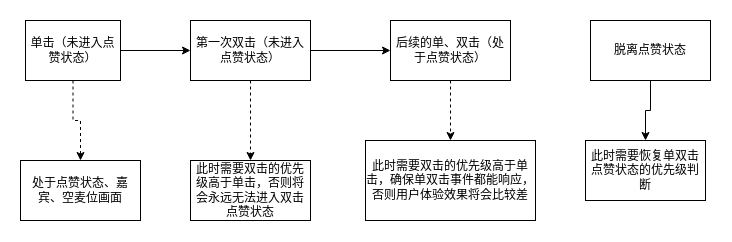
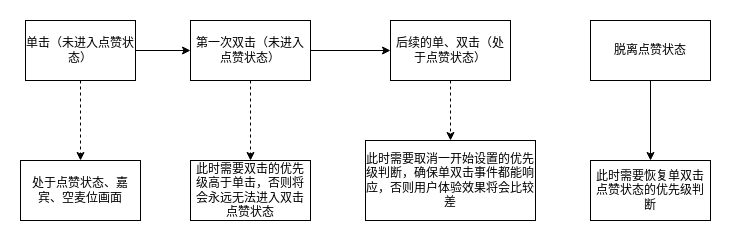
- <mxCell id="13" value="单击（未进入点赞状态）" style="rounded=0;whiteSpace=wrap;html=1;" diagramCategory="general" diagramName="Rectangle" vertex="1" parent="1"><mxGeometry x="25" y="20" width="95" height="60" as="geometry" /></mxCell>
+ <mxCell id="13" value="单击（未进入点赞状态）" style="rounded=0;whiteSpace=wrap;html=1;" diagramCategory="general" diagramName="Rectangle" vertex="1" parent="1"><mxGeometry x="25" y="20" width="110" height="60" as="geometry" /></mxCell>
- <mxCell id="9" value="此时需要恢复单双击点赞状态的优先级判断" style="rounded=0;whiteSpace=wrap;html=1;" diagramCategory="general" diagramName="Rectangle" vertex="1" parent="1"><mxGeometry x="585" y="140" width="120" height="60" as="geometry" /></mxCell>
+ <mxCell id="9" value="此时需要恢复单双击点赞状态的优先级判断" style="rounded=0;whiteSpace=wrap;html=1;" diagramCategory="general" diagramName="Rectangle" vertex="1" parent="1"><mxGeometry x="590" y="160" width="120" height="60" as="geometry" /></mxCell>
- <mxCell id="10" value="此时需要双击的优先级高于单击，确保单双击事件都能响应，否则用户体验效果将会比较差" style="rounded=0;whiteSpace=wrap;html=1;" diagramCategory="general" diagramName="Rectangle" vertex="1" parent="1"><mxGeometry x="365" y="140" width="170" height="80" as="geometry" /></mxCell>
+ <mxCell id="10" value="此时需要取消一开始设置的优先级判断，确保单双击事件都能响应，否则用户体验效果将会比较差" style="rounded=0;whiteSpace=wrap;html=1;" diagramCategory="general" diagramName="Rectangle" vertex="1" parent="1"><mxGeometry x="365" y="140" width="170" height="80" as="geometry" /></mxCell>
